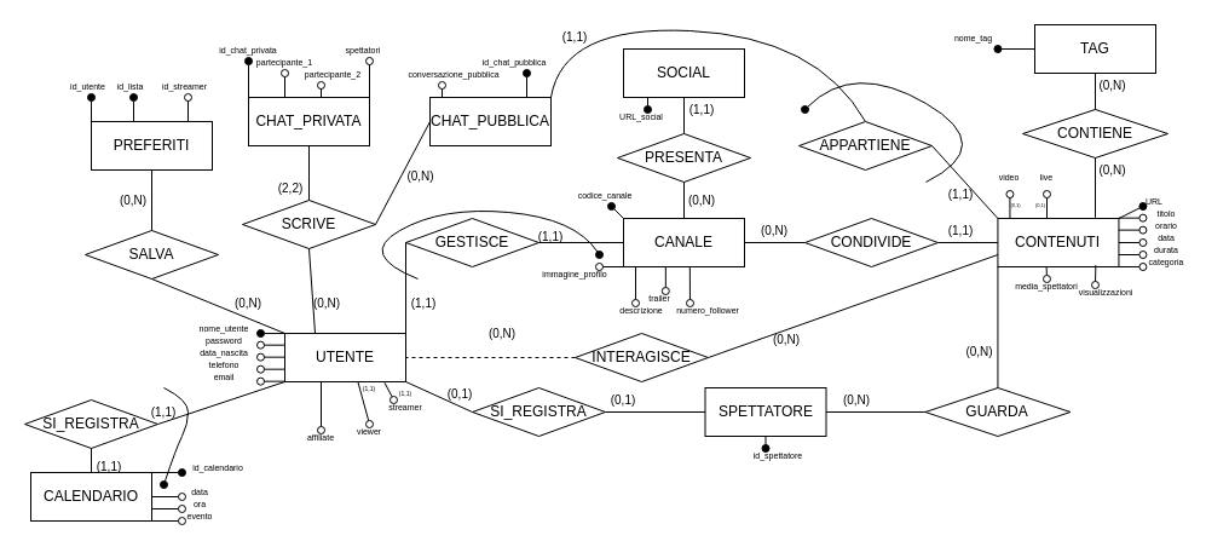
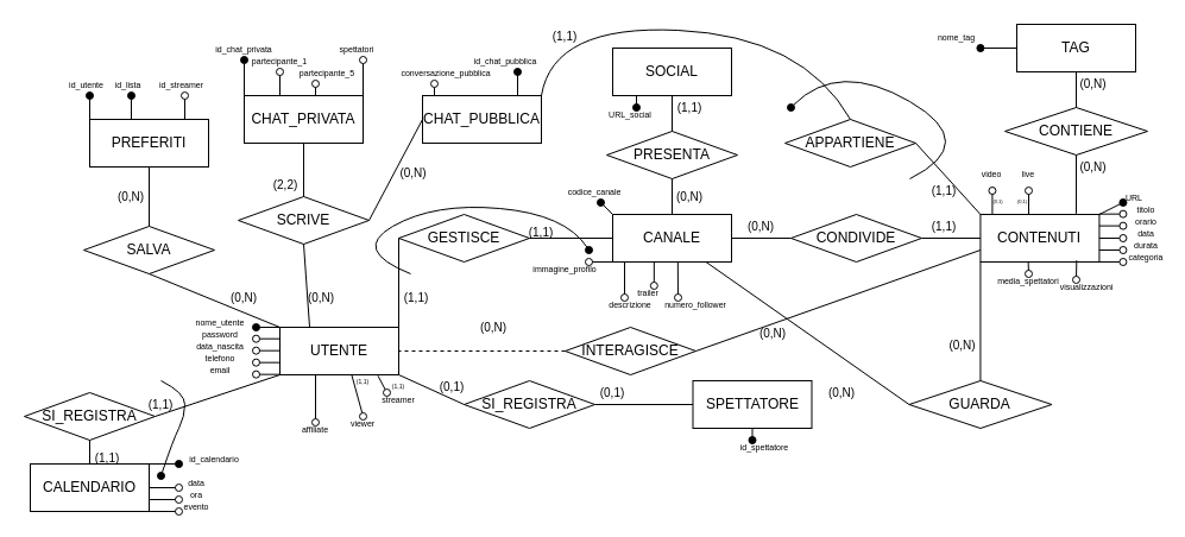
- <mxCell id="101" value="&lt;span style=&quot;font-size: 7px;&quot;&gt;partecipante_2&lt;/span&gt;" style="text;html=1;strokeColor=none;fillColor=none;align=center;verticalAlign=middle;whiteSpace=wrap;rounded=0;" parent="1" vertex="1"><mxGeometry x="260" y="50" width="30" height="20" as="geometry" /></mxCell>
+ <mxCell id="101" value="&lt;span style=&quot;font-size: 7px;&quot;&gt;partecipante_5&lt;/span&gt;" style="text;html=1;strokeColor=none;fillColor=none;align=center;verticalAlign=middle;whiteSpace=wrap;rounded=0;" parent="1" vertex="1"><mxGeometry x="260" y="50" width="30" height="20" as="geometry" /></mxCell>
- <mxCell id="12" value="" style="endArrow=none;html=1;rounded=0;entryX=1;entryY=0.5;entryDx=0;entryDy=0;exitX=0;exitY=0.5;exitDx=0;exitDy=0;" parent="1" source="11" target="10" edge="1"><mxGeometry width="50" height="50" relative="1" as="geometry"><mxPoint x="745" y="530" as="sourcePoint" /><mxPoint x="795" y="480" as="targetPoint" /></mxGeometry></mxCell>
+ <mxCell id="12" value="" style="endArrow=none;html=1;rounded=0;exitX=0;exitY=0.5;exitDx=0;exitDy=0;" parent="1" source="11" target="5" edge="1"><mxGeometry width="50" height="50" relative="1" as="geometry"><mxPoint x="745" y="530" as="sourcePoint" /><mxPoint x="795" y="480" as="targetPoint" /></mxGeometry></mxCell>
